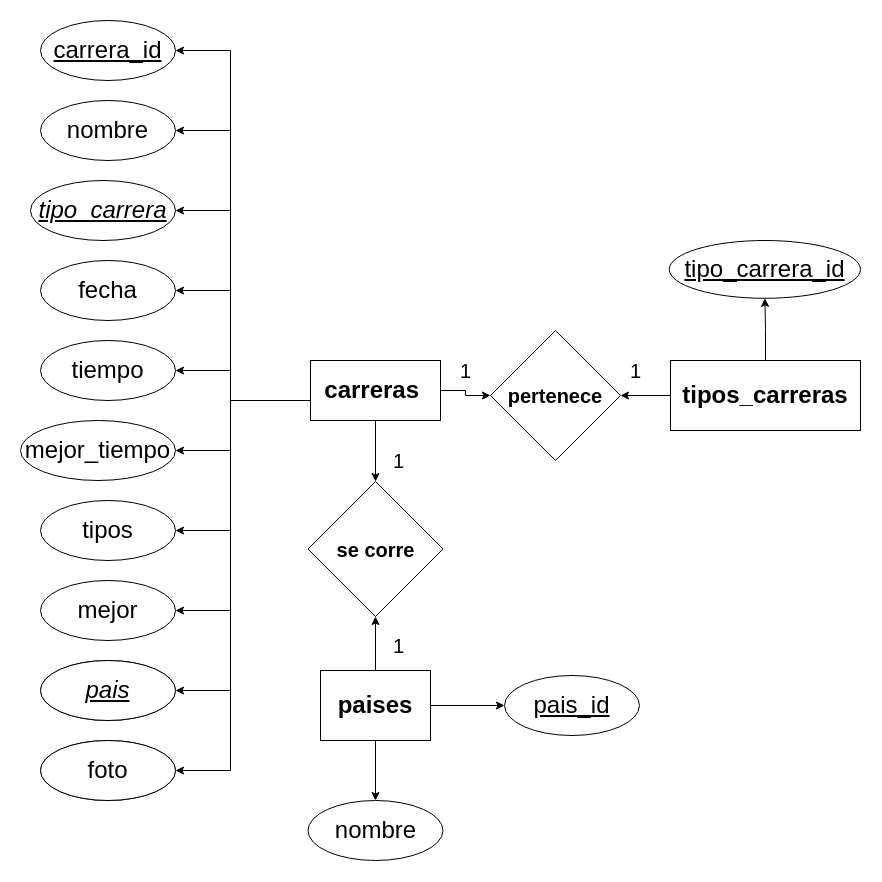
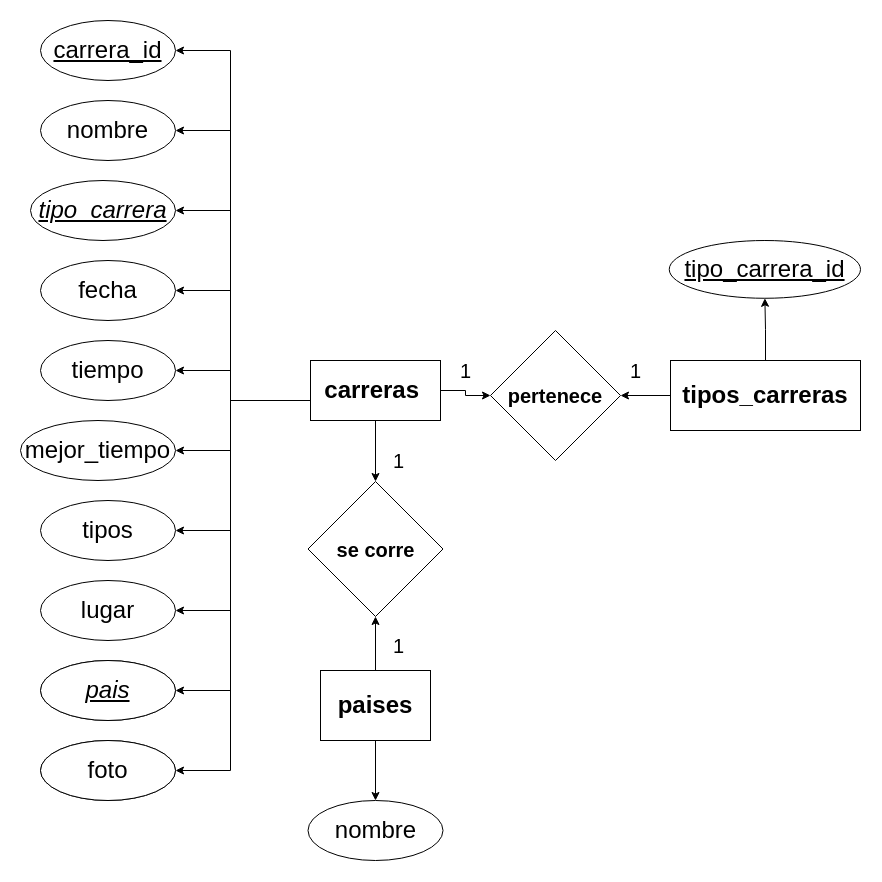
- <mxCell id="23" value="mejor" style="ellipse;whiteSpace=wrap;html=1;rounded=0;fontSize=24;" vertex="1" parent="1"><mxGeometry x="40" y="580" width="135" height="60" as="geometry" /></mxCell>
+ <mxCell id="23" value="lugar" style="ellipse;whiteSpace=wrap;html=1;rounded=0;fontSize=24;" vertex="1" parent="1"><mxGeometry x="40" y="580" width="135" height="60" as="geometry" /></mxCell>
- <mxCell id="18" style="edgeStyle=orthogonalEdgeStyle;rounded=0;orthogonalLoop=1;jettySize=auto;html=1;exitX=1;exitY=0.5;exitDx=0;exitDy=0;" edge="1" parent="1" source="21" target="38"><mxGeometry relative="1" as="geometry" /></mxCell>
- <mxCell id="38" value="pais_id" style="ellipse;whiteSpace=wrap;html=1;rounded=0;fontSize=24;fontStyle=4" vertex="1" parent="1"><mxGeometry x="504" y="675" width="135" height="60" as="geometry" /></mxCell>
